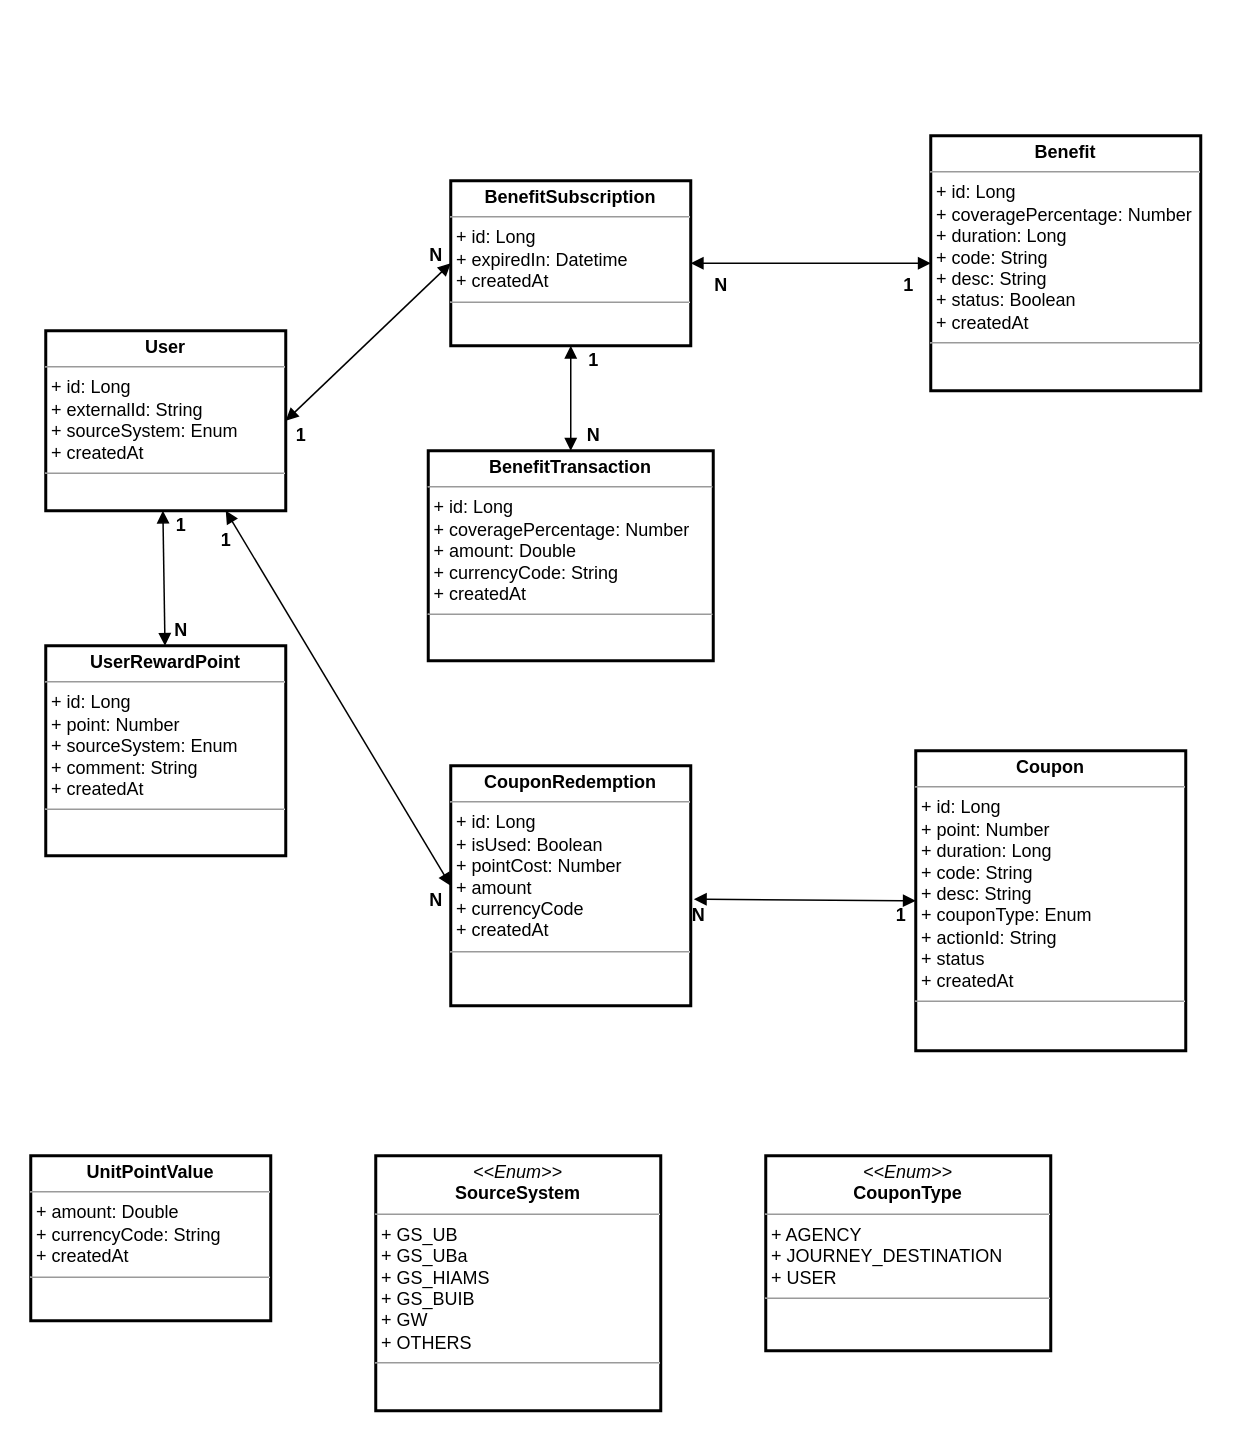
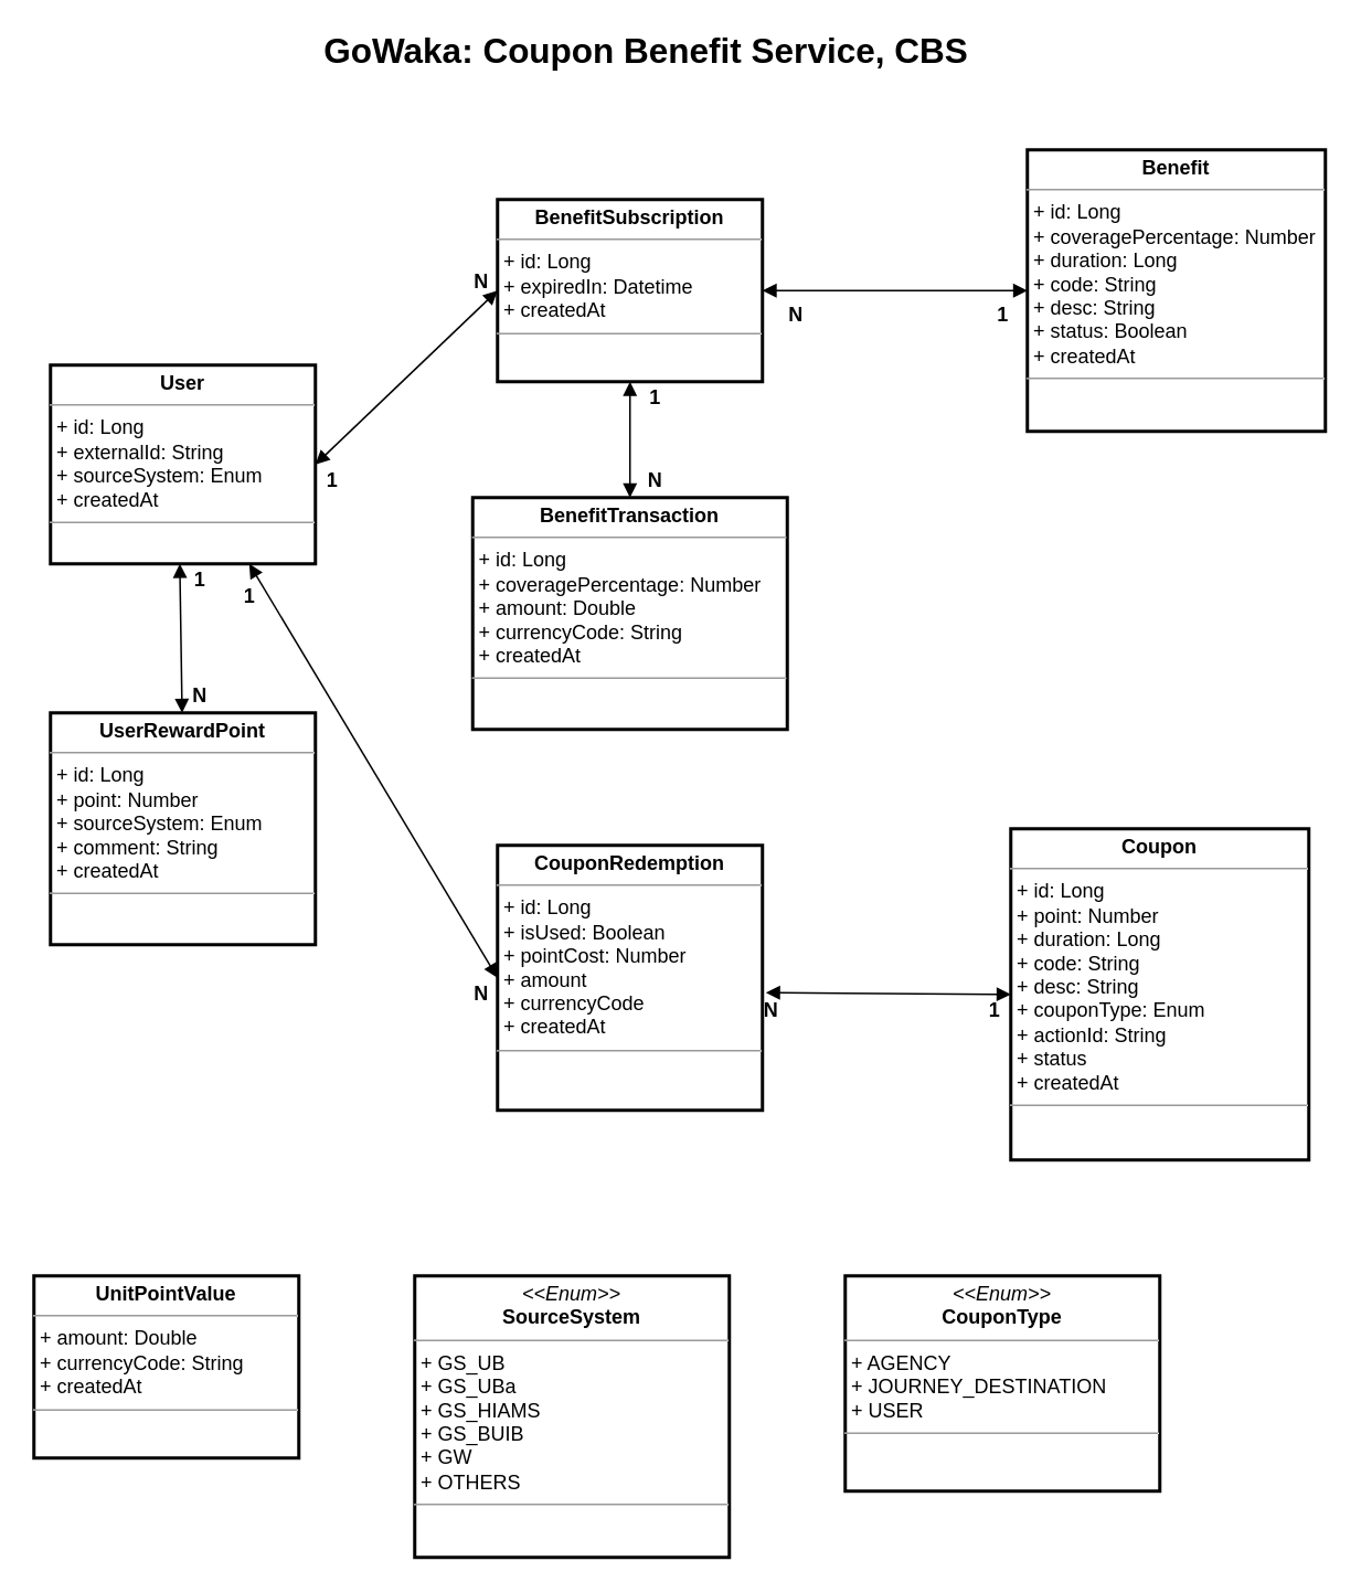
+ <mxCell id="30" value="&lt;b style=&quot;font-size: 21px;&quot;&gt;GoWaka: Coupon Benefit Service, CBS&lt;/b&gt;" style="text;html=1;strokeColor=none;fillColor=none;align=center;verticalAlign=middle;whiteSpace=wrap;rounded=0;fontSize=21;" vertex="1" parent="1"><mxGeometry x="165" y="20" width="450" height="20" as="geometry" /></mxCell>
